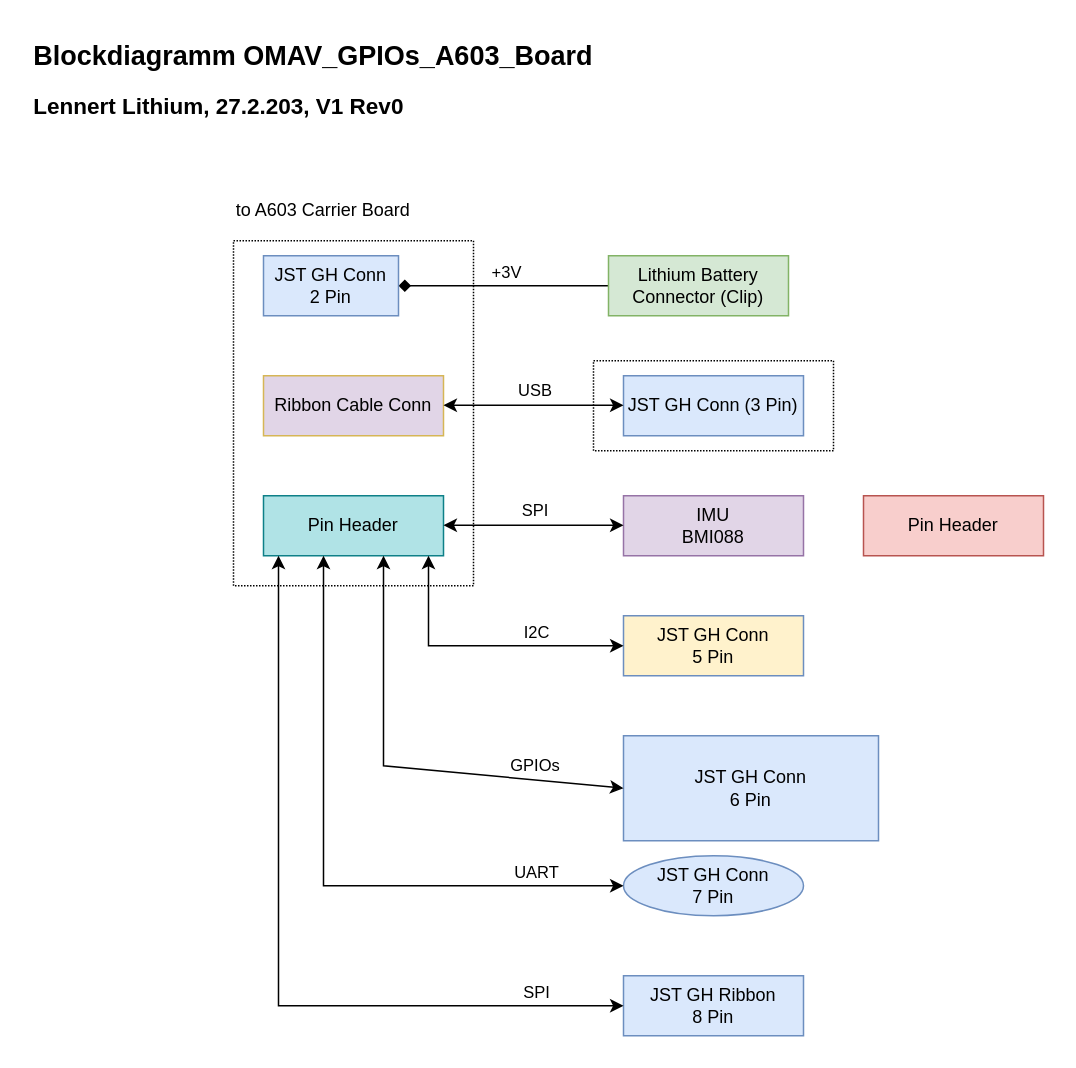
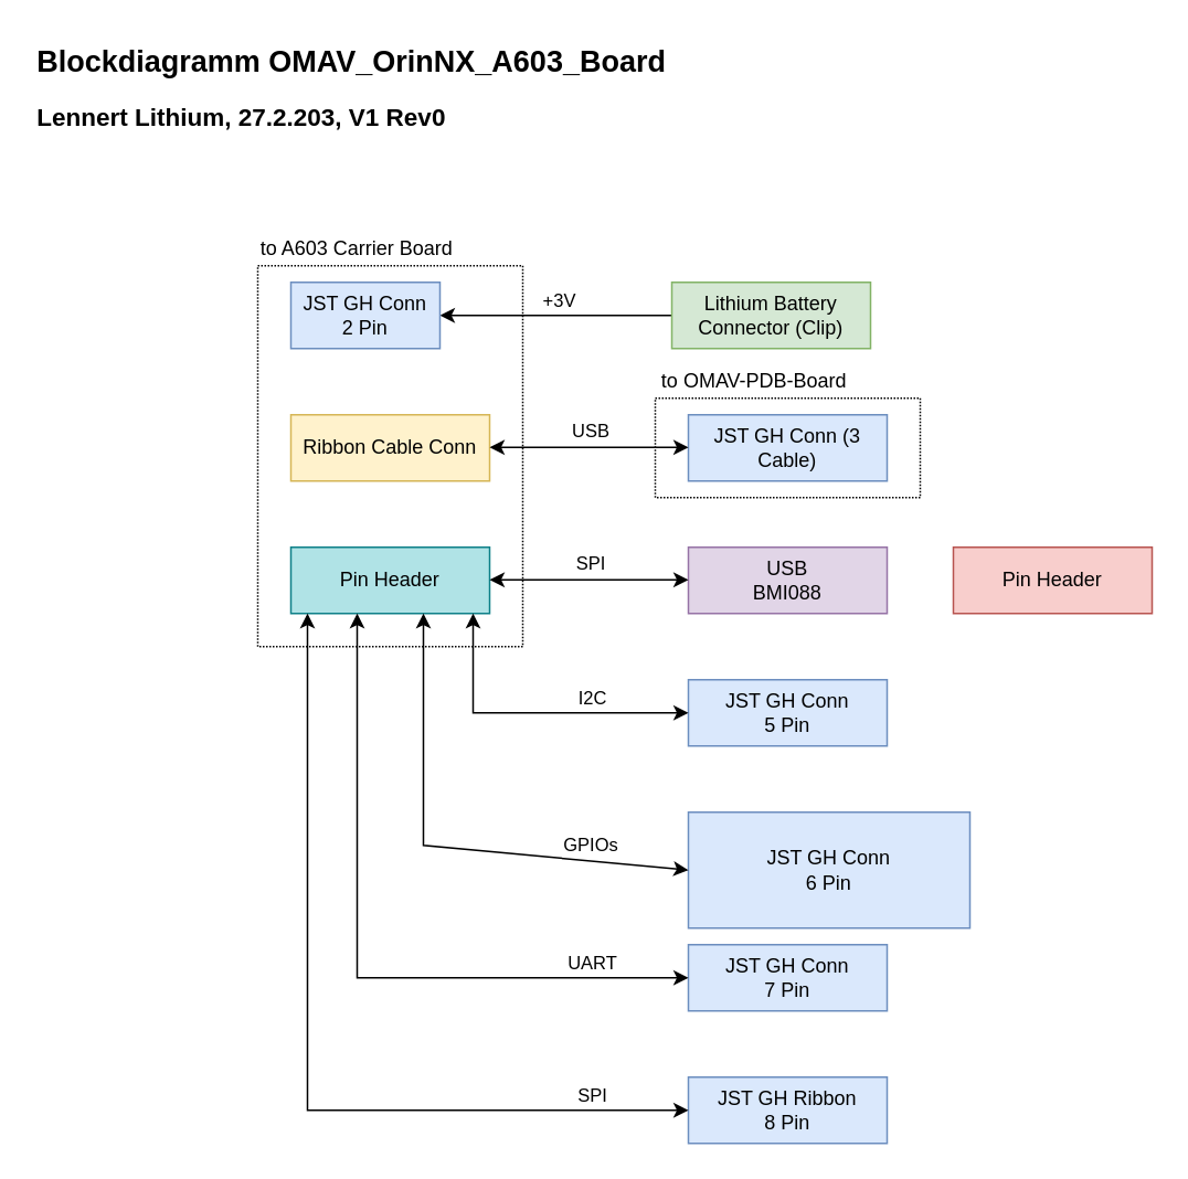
- <mxCell id="5" value="&lt;span style=&quot;font-size: 18px;&quot;&gt;&lt;b&gt;Blockdiagramm OMAV_GPIOs_A603_Board&lt;/b&gt;&lt;/span&gt;" style="text;whiteSpace=wrap;html=1;" parent="1" vertex="1"><mxGeometry x="20" y="20" width="475" height="50" as="geometry" /></mxCell>
+ <mxCell id="5" value="&lt;span style=&quot;font-size: 18px;&quot;&gt;&lt;b&gt;Blockdiagramm OMAV_OrinNX_A603_Board&lt;/b&gt;&lt;/span&gt;" style="text;whiteSpace=wrap;html=1;" parent="1" vertex="1"><mxGeometry x="20" y="20" width="475" height="50" as="geometry" /></mxCell>
- <mxCell id="23" value="&lt;font style=&quot;font-size: 12px&quot;&gt;to A603 Carrier Board&lt;/font&gt;" style="text;html=1;strokeColor=none;fillColor=none;align=center;verticalAlign=middle;whiteSpace=wrap;rounded=0;fontColor=#000000;" parent="1" vertex="1"><mxGeometry x="135" y="130" width="160" height="20" as="geometry" /></mxCell>
+ <mxCell id="23" value="&lt;font style=&quot;font-size: 12px&quot;&gt;to A603 Carrier Board&lt;/font&gt;" style="text;html=1;strokeColor=none;fillColor=none;align=center;verticalAlign=middle;whiteSpace=wrap;rounded=0;fontColor=#000000;" parent="1" vertex="1"><mxGeometry x="135" y="140" width="160" height="20" as="geometry" /></mxCell>
- <mxCell id="6" style="edgeStyle=orthogonalEdgeStyle;rounded=0;orthogonalLoop=1;jettySize=auto;html=1;exitX=0;exitY=0.5;exitDx=0;exitDy=0;entryX=1;entryY=0.5;entryDx=0;entryDy=0;endArrow=diamond;" parent="1" source="8" target="33" edge="1"><mxGeometry relative="1" as="geometry"><mxPoint x="335" y="189.966" as="targetPoint" /></mxGeometry></mxCell>
+ <mxCell id="6" style="edgeStyle=orthogonalEdgeStyle;rounded=0;orthogonalLoop=1;jettySize=auto;html=1;exitX=0;exitY=0.5;exitDx=0;exitDy=0;entryX=1;entryY=0.5;entryDx=0;entryDy=0;" parent="1" source="8" target="33" edge="1"><mxGeometry relative="1" as="geometry"><mxPoint x="335" y="189.966" as="targetPoint" /></mxGeometry></mxCell>
+ <mxCell id="32" value="to OMAV-PDB-Board" style="text;html=1;strokeColor=none;fillColor=none;align=center;verticalAlign=middle;whiteSpace=wrap;rounded=0;fontColor=#000000;" parent="1" vertex="1"><mxGeometry x="375" y="220" width="160" height="20" as="geometry" /></mxCell>
- <mxCell id="10" value="&lt;span style=&quot;background-color: initial;&quot;&gt;Ribbon Cable Conn&lt;/span&gt;" style="rounded=0;whiteSpace=wrap;html=1;fillColor=#e1d5e7;strokeColor=#d6b656;fontColor=#000000;" parent="1" vertex="1"><mxGeometry x="175" y="250" width="120" height="40" as="geometry" /></mxCell>
+ <mxCell id="10" value="&lt;span style=&quot;background-color: initial;&quot;&gt;Ribbon Cable Conn&lt;/span&gt;" style="rounded=0;whiteSpace=wrap;html=1;fillColor=#fff2cc;strokeColor=#d6b656;fontColor=#000000;" parent="1" vertex="1"><mxGeometry x="175" y="250" width="120" height="40" as="geometry" /></mxCell>
- <mxCell id="9" value="JST GH Conn (&lt;span style=&quot;background-color: initial;&quot;&gt;3 Pin)&lt;/span&gt;" style="rounded=0;whiteSpace=wrap;html=1;fillColor=#dae8fc;strokeColor=#6c8ebf;fontColor=#000000;" parent="1" vertex="1"><mxGeometry x="415" y="250" width="120" height="40" as="geometry" /></mxCell>
+ <mxCell id="9" value="JST GH Conn (&lt;span style=&quot;background-color: initial;&quot;&gt;3 Cable)&lt;/span&gt;" style="rounded=0;whiteSpace=wrap;html=1;fillColor=#dae8fc;strokeColor=#6c8ebf;fontColor=#000000;" parent="1" vertex="1"><mxGeometry x="415" y="250" width="120" height="40" as="geometry" /></mxCell>
- <mxCell id="14" value="IMU&lt;br&gt;BMI088" style="rounded=0;whiteSpace=wrap;html=1;fillColor=#e1d5e7;strokeColor=#9673a6;fontColor=#000000;" parent="1" vertex="1"><mxGeometry x="415" y="330" width="120" height="40" as="geometry" /></mxCell>
+ <mxCell id="14" value="USB&lt;br&gt;BMI088" style="rounded=0;whiteSpace=wrap;html=1;fillColor=#e1d5e7;strokeColor=#9673a6;fontColor=#000000;" parent="1" vertex="1"><mxGeometry x="415" y="330" width="120" height="40" as="geometry" /></mxCell>
- <mxCell id="13" value="JST GH Conn&lt;div&gt;5 Pin&lt;/div&gt;" style="rounded=0;whiteSpace=wrap;html=1;fillColor=#fff2cc;strokeColor=#6c8ebf;fontColor=#000000;" parent="1" vertex="1"><mxGeometry x="415" y="410" width="120" height="40" as="geometry" /></mxCell>
+ <mxCell id="13" value="JST GH Conn&lt;div&gt;5 Pin&lt;/div&gt;" style="rounded=0;whiteSpace=wrap;html=1;fillColor=#dae8fc;strokeColor=#6c8ebf;fontColor=#000000;" parent="1" vertex="1"><mxGeometry x="415" y="410" width="120" height="40" as="geometry" /></mxCell>
- <mxCell id="17" value="JST GH Conn&lt;div&gt;7 Pin&lt;/div&gt;" style="ellipse;whiteSpace=wrap;html=1;fillColor=#dae8fc;strokeColor=#6c8ebf;fontColor=#000000;" parent="1" vertex="1"><mxGeometry x="415" y="570" width="120" height="40" as="geometry" /></mxCell>
+ <mxCell id="17" value="JST GH Conn&lt;div&gt;7 Pin&lt;/div&gt;" style="rounded=0;whiteSpace=wrap;html=1;fillColor=#dae8fc;strokeColor=#6c8ebf;fontColor=#000000;" parent="1" vertex="1"><mxGeometry x="415" y="570" width="120" height="40" as="geometry" /></mxCell>
